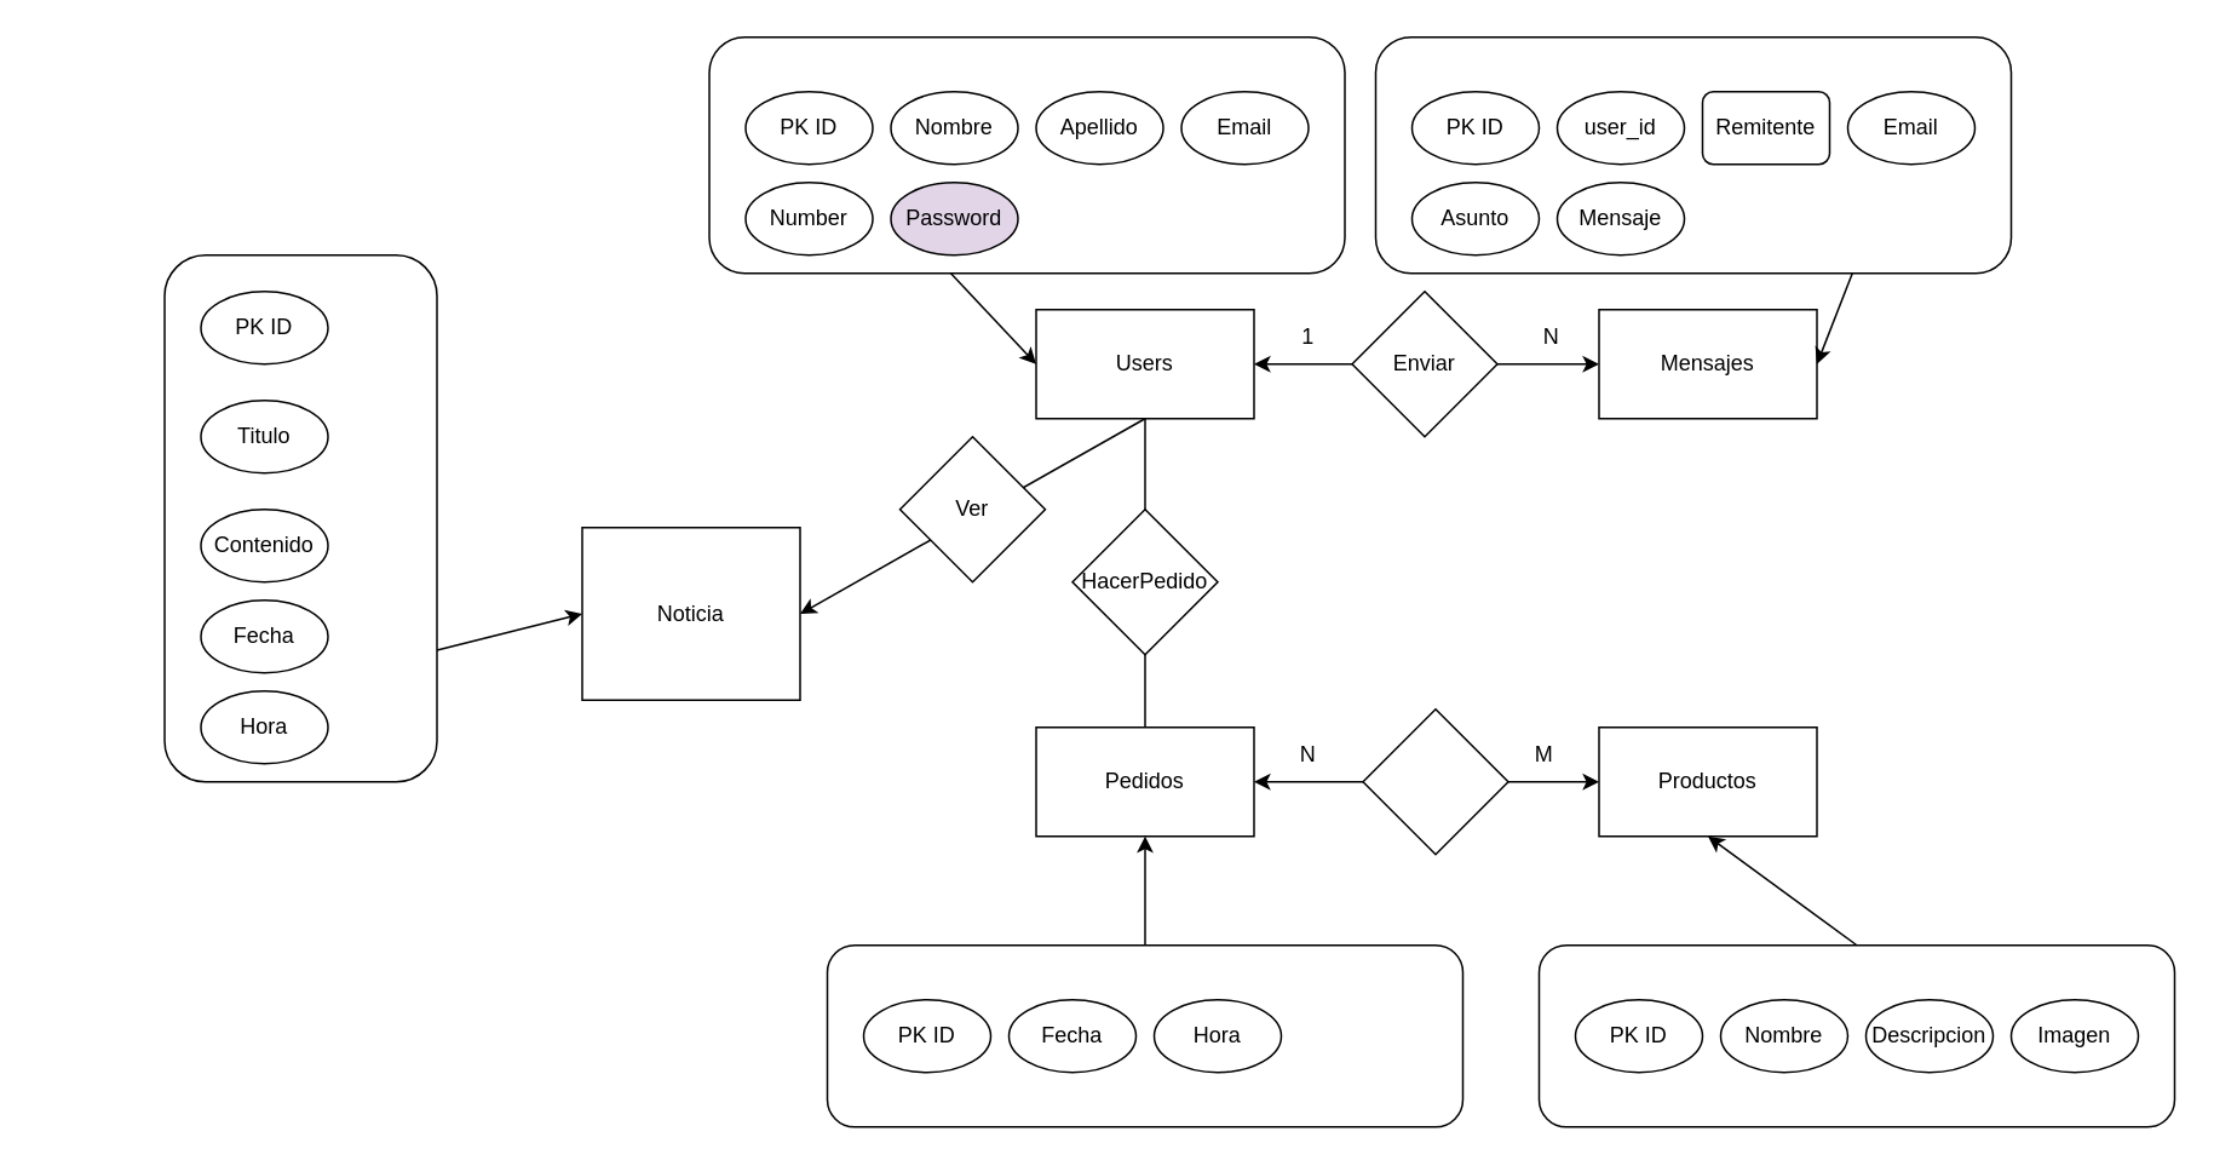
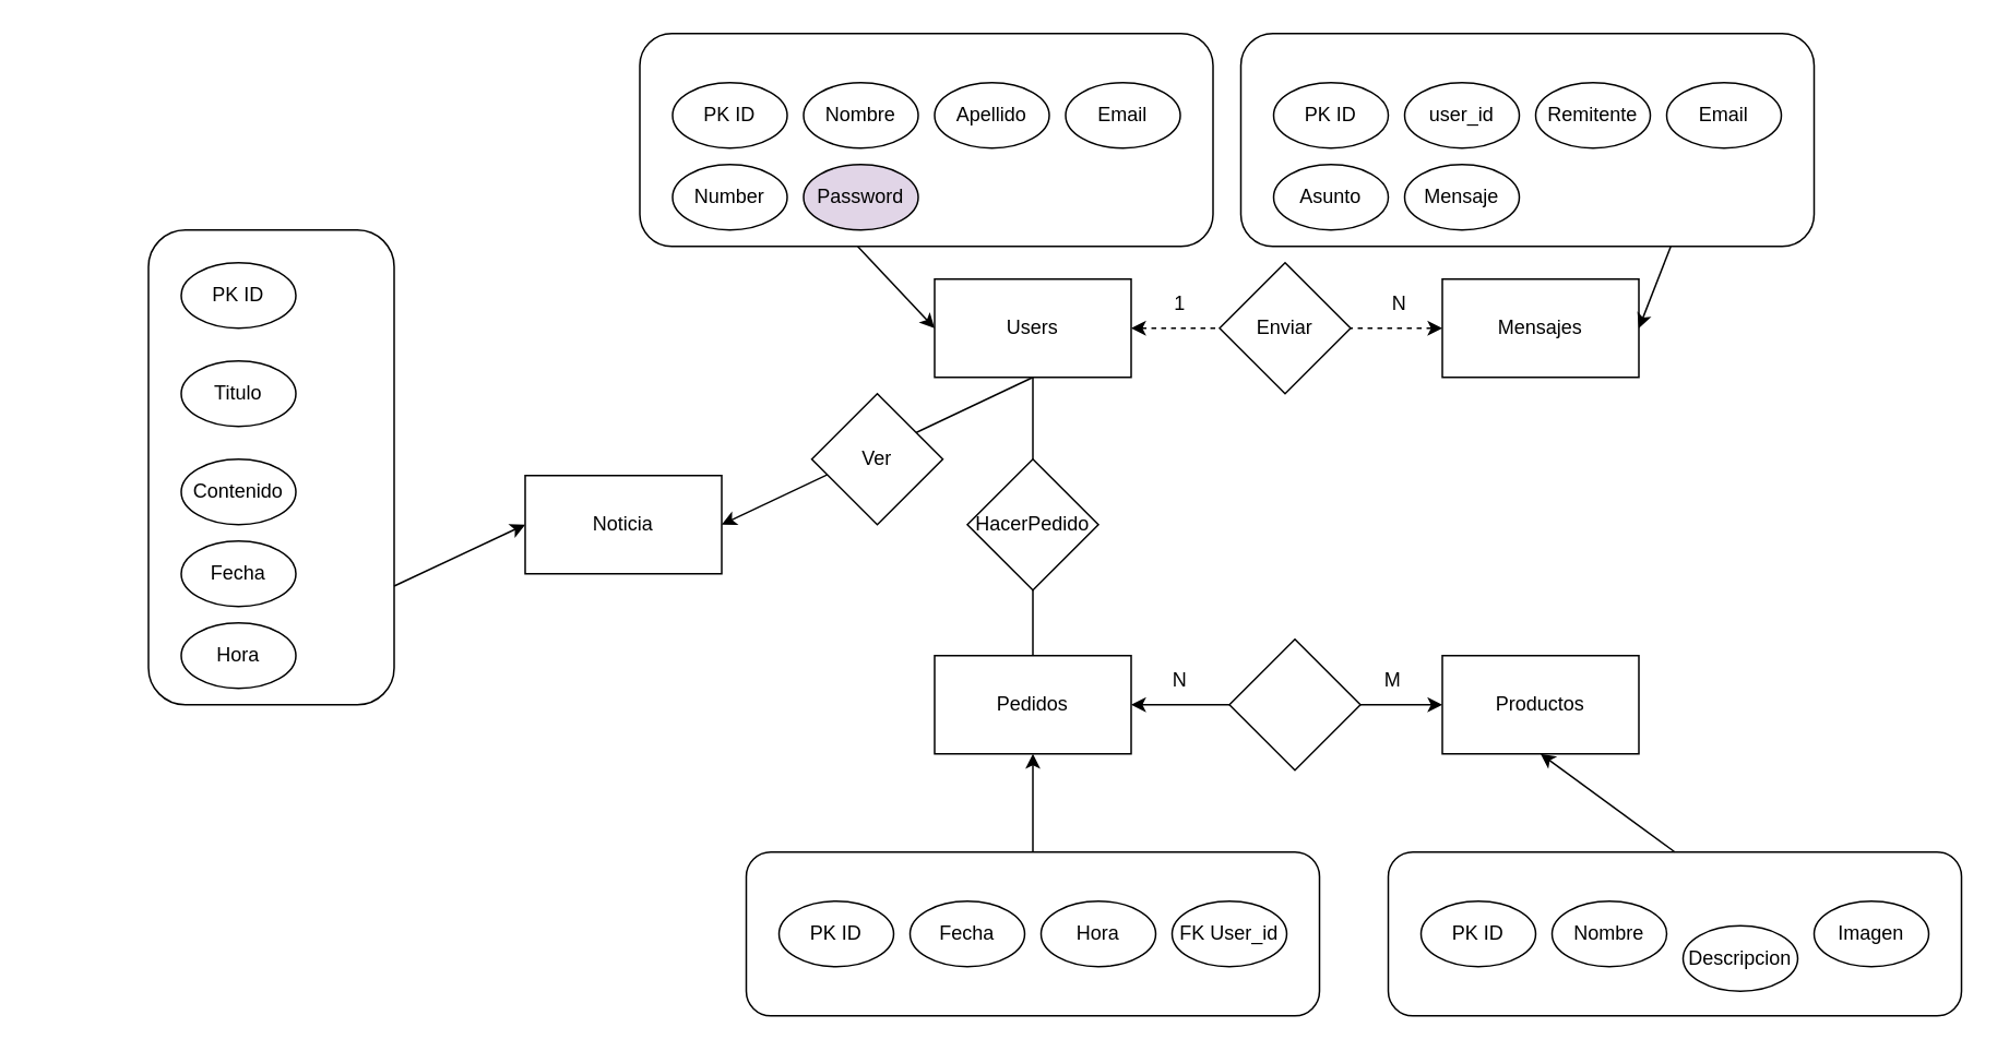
- <mxCell id="30" value="Remitente" style="whiteSpace=wrap;html=1;rounded=1;" vertex="1" parent="1"><mxGeometry x="937" y="50" width="70" height="40" as="geometry" /></mxCell>
+ <mxCell id="30" value="Remitente" style="ellipse;whiteSpace=wrap;html=1;" vertex="1" parent="1"><mxGeometry x="937" y="50" width="70" height="40" as="geometry" /></mxCell>
- <mxCell id="4" value="" style="endArrow=classic;startArrow=classic;html=1;rounded=0;exitX=1;exitY=0.5;exitDx=0;exitDy=0;entryX=0;entryY=0.5;entryDx=0;entryDy=0;" edge="1" parent="1" source="2" target="3"><mxGeometry width="50" height="50" relative="1" as="geometry"><mxPoint x="800" y="490" as="sourcePoint" /><mxPoint x="850" y="440" as="targetPoint" /></mxGeometry></mxCell>
+ <mxCell id="4" value="" style="endArrow=classic;startArrow=classic;html=1;rounded=0;exitX=1;exitY=0.5;exitDx=0;exitDy=0;entryX=0;entryY=0.5;entryDx=0;entryDy=0;dashed=1;" edge="1" parent="1" source="2" target="3"><mxGeometry width="50" height="50" relative="1" as="geometry"><mxPoint x="800" y="490" as="sourcePoint" /><mxPoint x="850" y="440" as="targetPoint" /></mxGeometry></mxCell>
- <mxCell id="16" value="Noticia" style="rounded=0;whiteSpace=wrap;html=1;" vertex="1" parent="1"><mxGeometry x="320" y="290" width="120" height="95" as="geometry" /></mxCell>
+ <mxCell id="16" value="Noticia" style="rounded=0;whiteSpace=wrap;html=1;" vertex="1" parent="1"><mxGeometry x="320" y="290" width="120" height="60" as="geometry" /></mxCell>
+ <mxCell id="39" value="FK User_id" style="ellipse;whiteSpace=wrap;html=1;" vertex="1" parent="1"><mxGeometry x="715" y="550" width="70" height="40" as="geometry" /></mxCell>
- <mxCell id="44" value="Descripcion" style="ellipse;whiteSpace=wrap;html=1;" vertex="1" parent="1"><mxGeometry x="1027" y="550" width="70" height="40" as="geometry" /></mxCell>
+ <mxCell id="44" value="Descripcion" style="ellipse;whiteSpace=wrap;html=1;" vertex="1" parent="1"><mxGeometry x="1027" y="565" width="70" height="40" as="geometry" /></mxCell>
